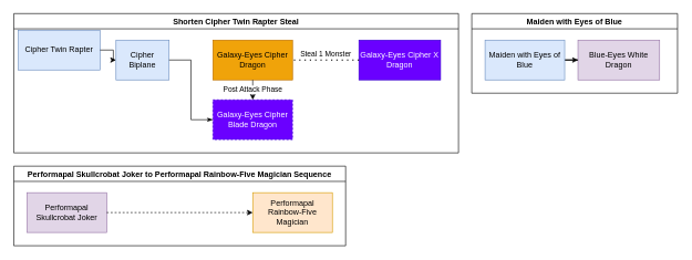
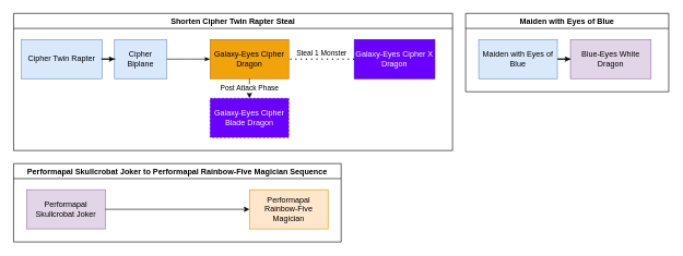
- <mxCell id="3" value="Cipher Twin Rapter" style="rounded=0;whiteSpace=wrap;html=1;fillColor=#dae8fc;strokeColor=#6c8ebf;" parent="2" vertex="1"><mxGeometry x="7" y="25" width="123" height="60" as="geometry" /></mxCell>
+ <mxCell id="3" value="Cipher Twin Rapter" style="rounded=0;whiteSpace=wrap;html=1;fillColor=#dae8fc;strokeColor=#6c8ebf;" parent="2" vertex="1"><mxGeometry x="12" y="40" width="123" height="60" as="geometry" /></mxCell>
- <mxCell id="12" style="edgeStyle=elbowEdgeStyle;rounded=0;orthogonalLoop=1;jettySize=auto;html=1;endArrow=classicThin;endFill=1;strokeWidth=1;" parent="2" source="4" target="10" edge="1"><mxGeometry relative="1" as="geometry"><mxPoint x="1062" y="-1000" as="targetPoint" /></mxGeometry></mxCell>
+ <mxCell id="12" style="edgeStyle=elbowEdgeStyle;rounded=0;orthogonalLoop=1;jettySize=auto;html=1;entryX=0;entryY=0.5;entryDx=0;entryDy=0;endArrow=classicThin;endFill=1;strokeWidth=1;" parent="2" source="4" target="7" edge="1"><mxGeometry relative="1" as="geometry"><mxPoint x="1062" y="-1000" as="targetPoint" /></mxGeometry></mxCell>
- <mxCell id="20" style="edgeStyle=orthogonalEdgeStyle;rounded=0;orthogonalLoop=1;jettySize=auto;html=1;startArrow=none;startFill=0;endArrow=classic;endFill=1;exitX=1;exitY=0.5;exitDx=0;exitDy=0;dashed=1;" parent="17" source="18" target="19" edge="1"><mxGeometry relative="1" as="geometry" /></mxCell>
+ <mxCell id="20" style="edgeStyle=orthogonalEdgeStyle;rounded=0;orthogonalLoop=1;jettySize=auto;html=1;startArrow=none;startFill=0;endArrow=classic;endFill=1;exitX=1;exitY=0.5;exitDx=0;exitDy=0;" parent="17" source="18" target="19" edge="1"><mxGeometry relative="1" as="geometry" /></mxCell>
